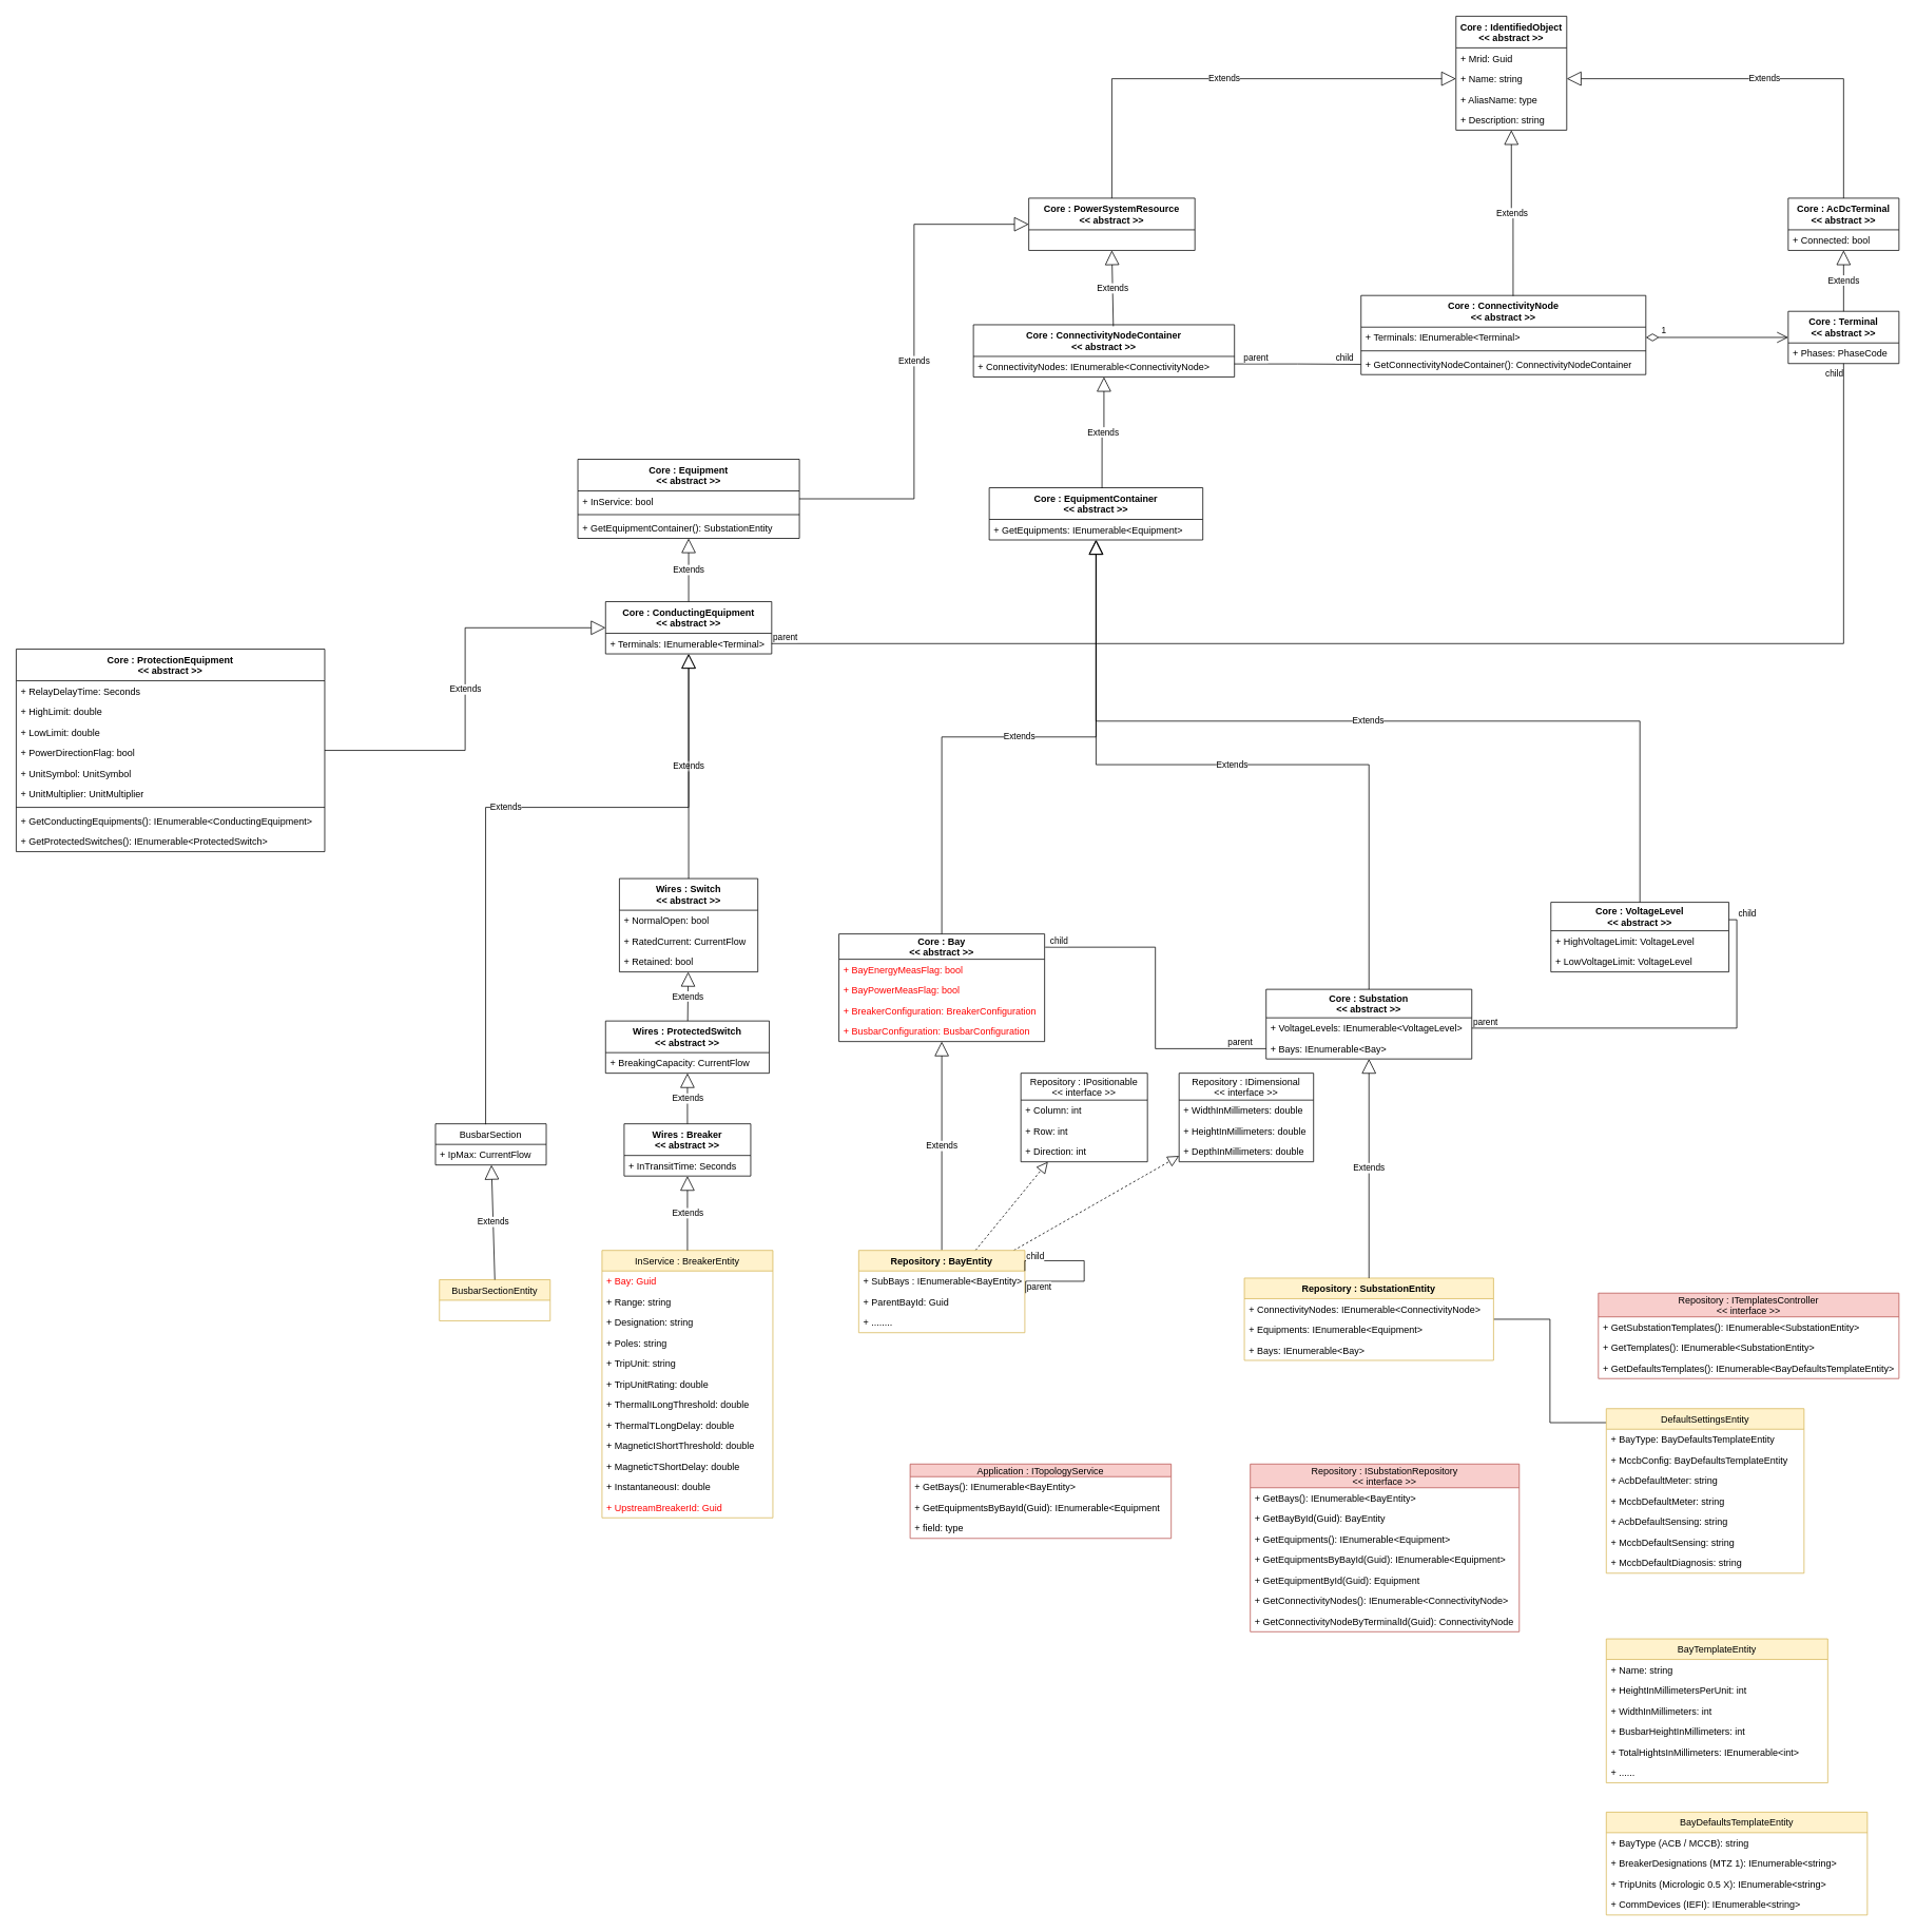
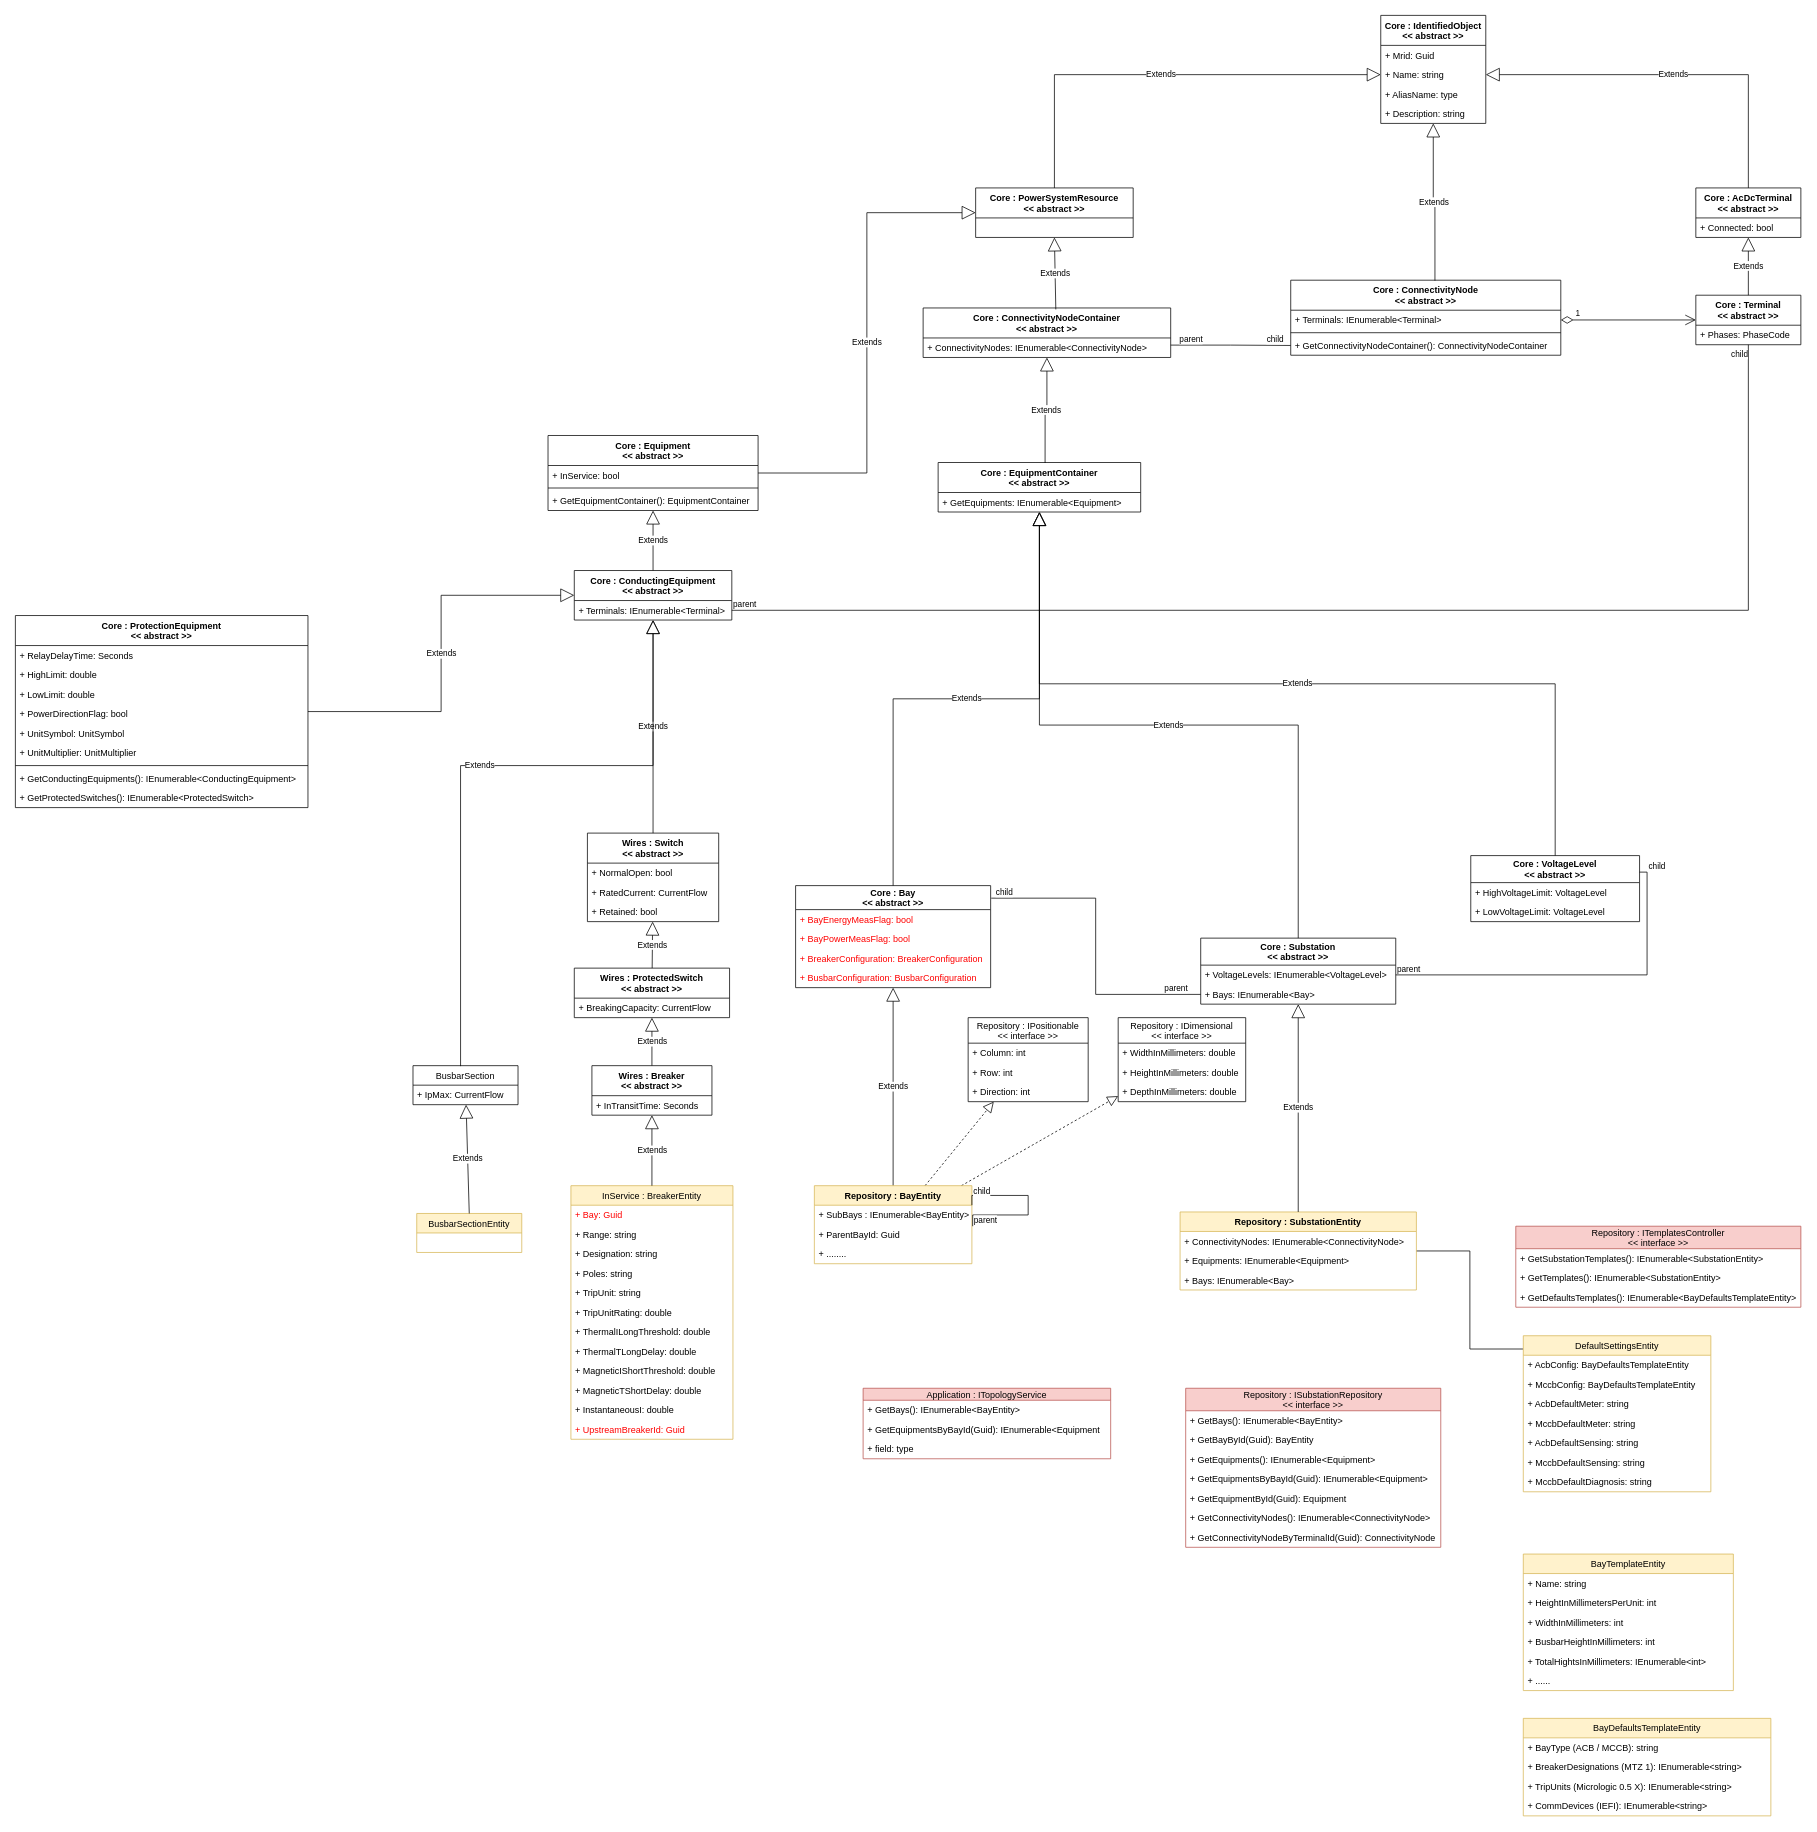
- <mxCell id="23" value="+ GetEquipmentContainer(): SubstationEntity" style="text;strokeColor=none;fillColor=none;align=left;verticalAlign=top;spacingLeft=4;spacingRight=4;overflow=hidden;rotatable=0;points=[[0,0.5],[1,0.5]];portConstraint=eastwest;" vertex="1" parent="20"><mxGeometry y="74" width="280" height="26" as="geometry" /></mxCell>
+ <mxCell id="23" value="+ GetEquipmentContainer(): EquipmentContainer" style="text;strokeColor=none;fillColor=none;align=left;verticalAlign=top;spacingLeft=4;spacingRight=4;overflow=hidden;rotatable=0;points=[[0,0.5],[1,0.5]];portConstraint=eastwest;" vertex="1" parent="20"><mxGeometry y="74" width="280" height="26" as="geometry" /></mxCell>
- <mxCell id="155" value="+ BayType: BayDefaultsTemplateEntity" style="text;strokeColor=none;fillColor=none;align=left;verticalAlign=top;spacingLeft=4;spacingRight=4;overflow=hidden;rotatable=0;points=[[0,0.5],[1,0.5]];portConstraint=eastwest;fontColor=#000000;" vertex="1" parent="154"><mxGeometry y="26" width="250" height="26" as="geometry" /></mxCell>
+ <mxCell id="155" value="+ AcbConfig: BayDefaultsTemplateEntity" style="text;strokeColor=none;fillColor=none;align=left;verticalAlign=top;spacingLeft=4;spacingRight=4;overflow=hidden;rotatable=0;points=[[0,0.5],[1,0.5]];portConstraint=eastwest;fontColor=#000000;" vertex="1" parent="154"><mxGeometry y="26" width="250" height="26" as="geometry" /></mxCell>
